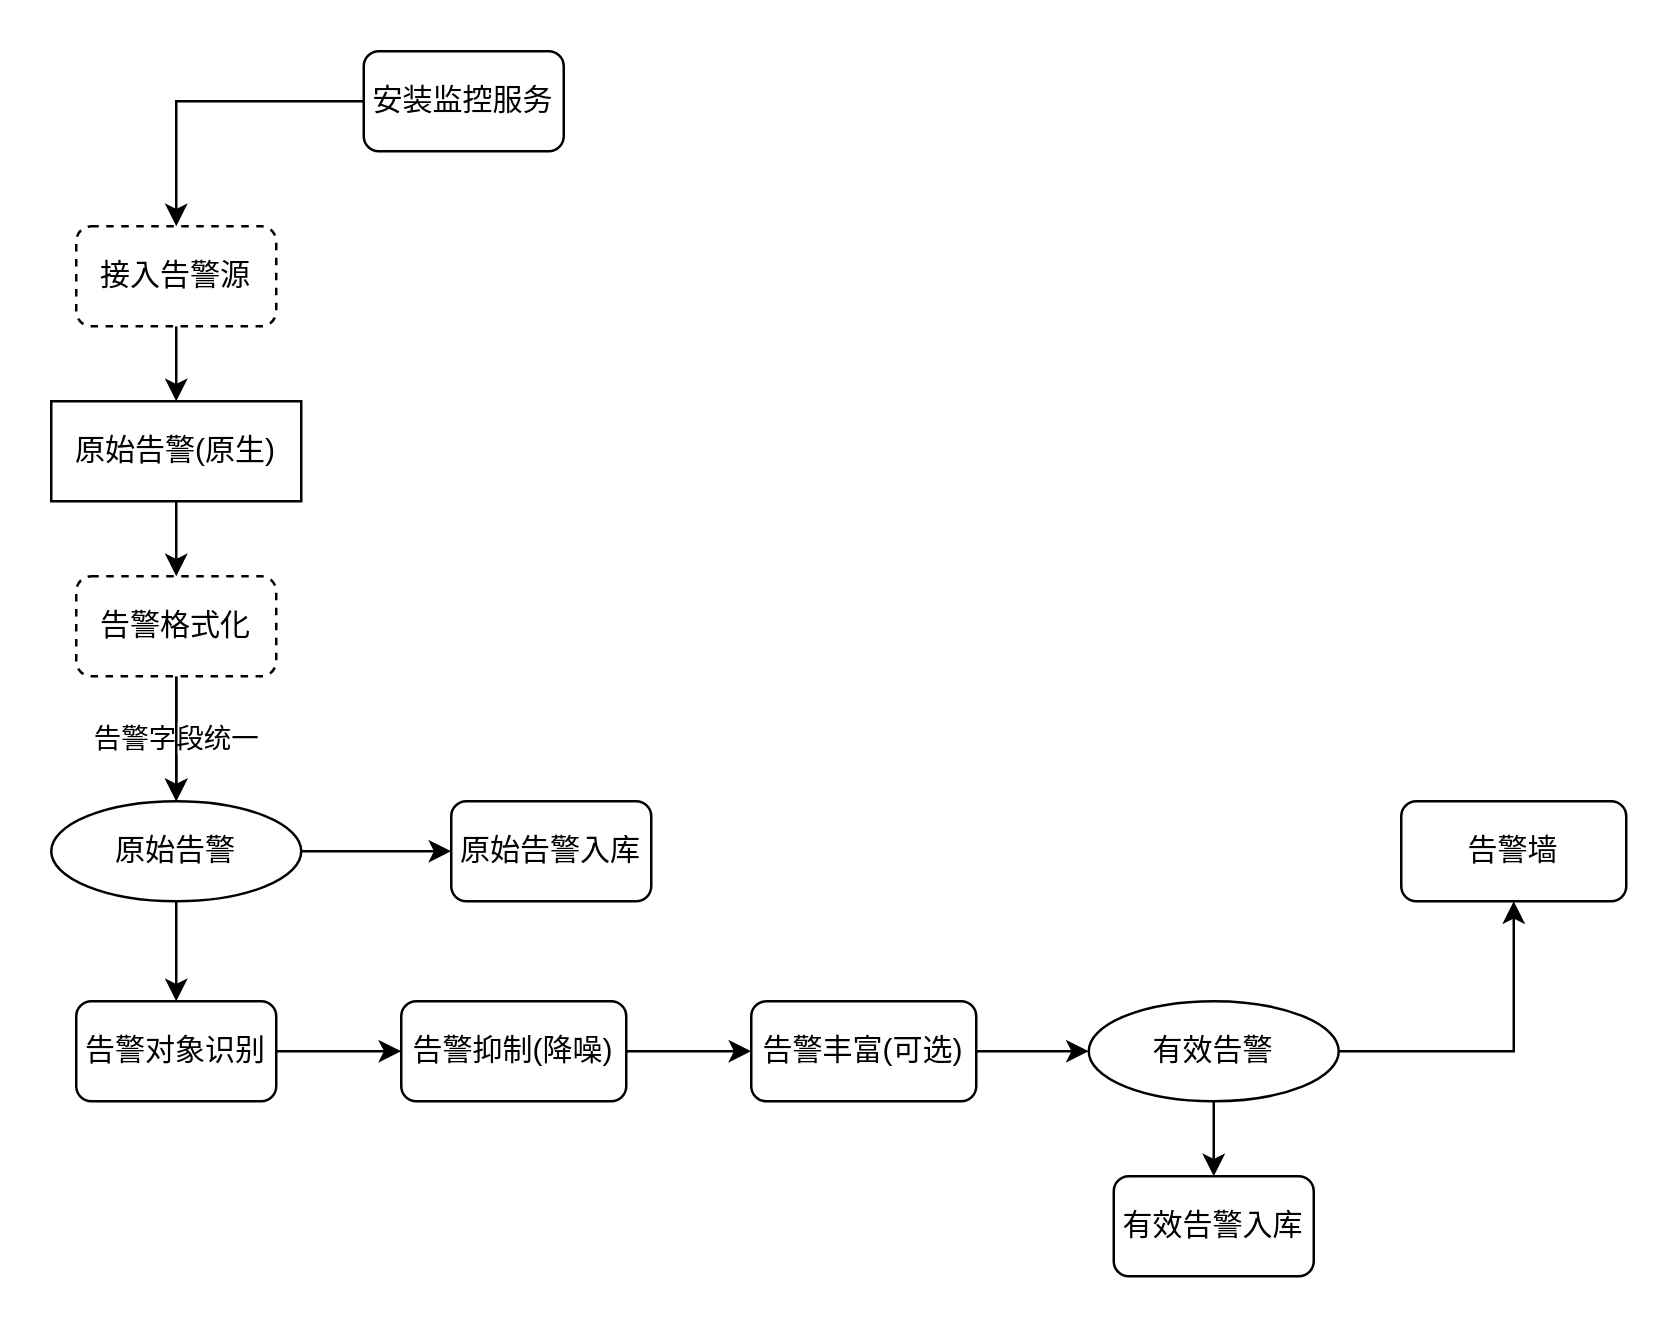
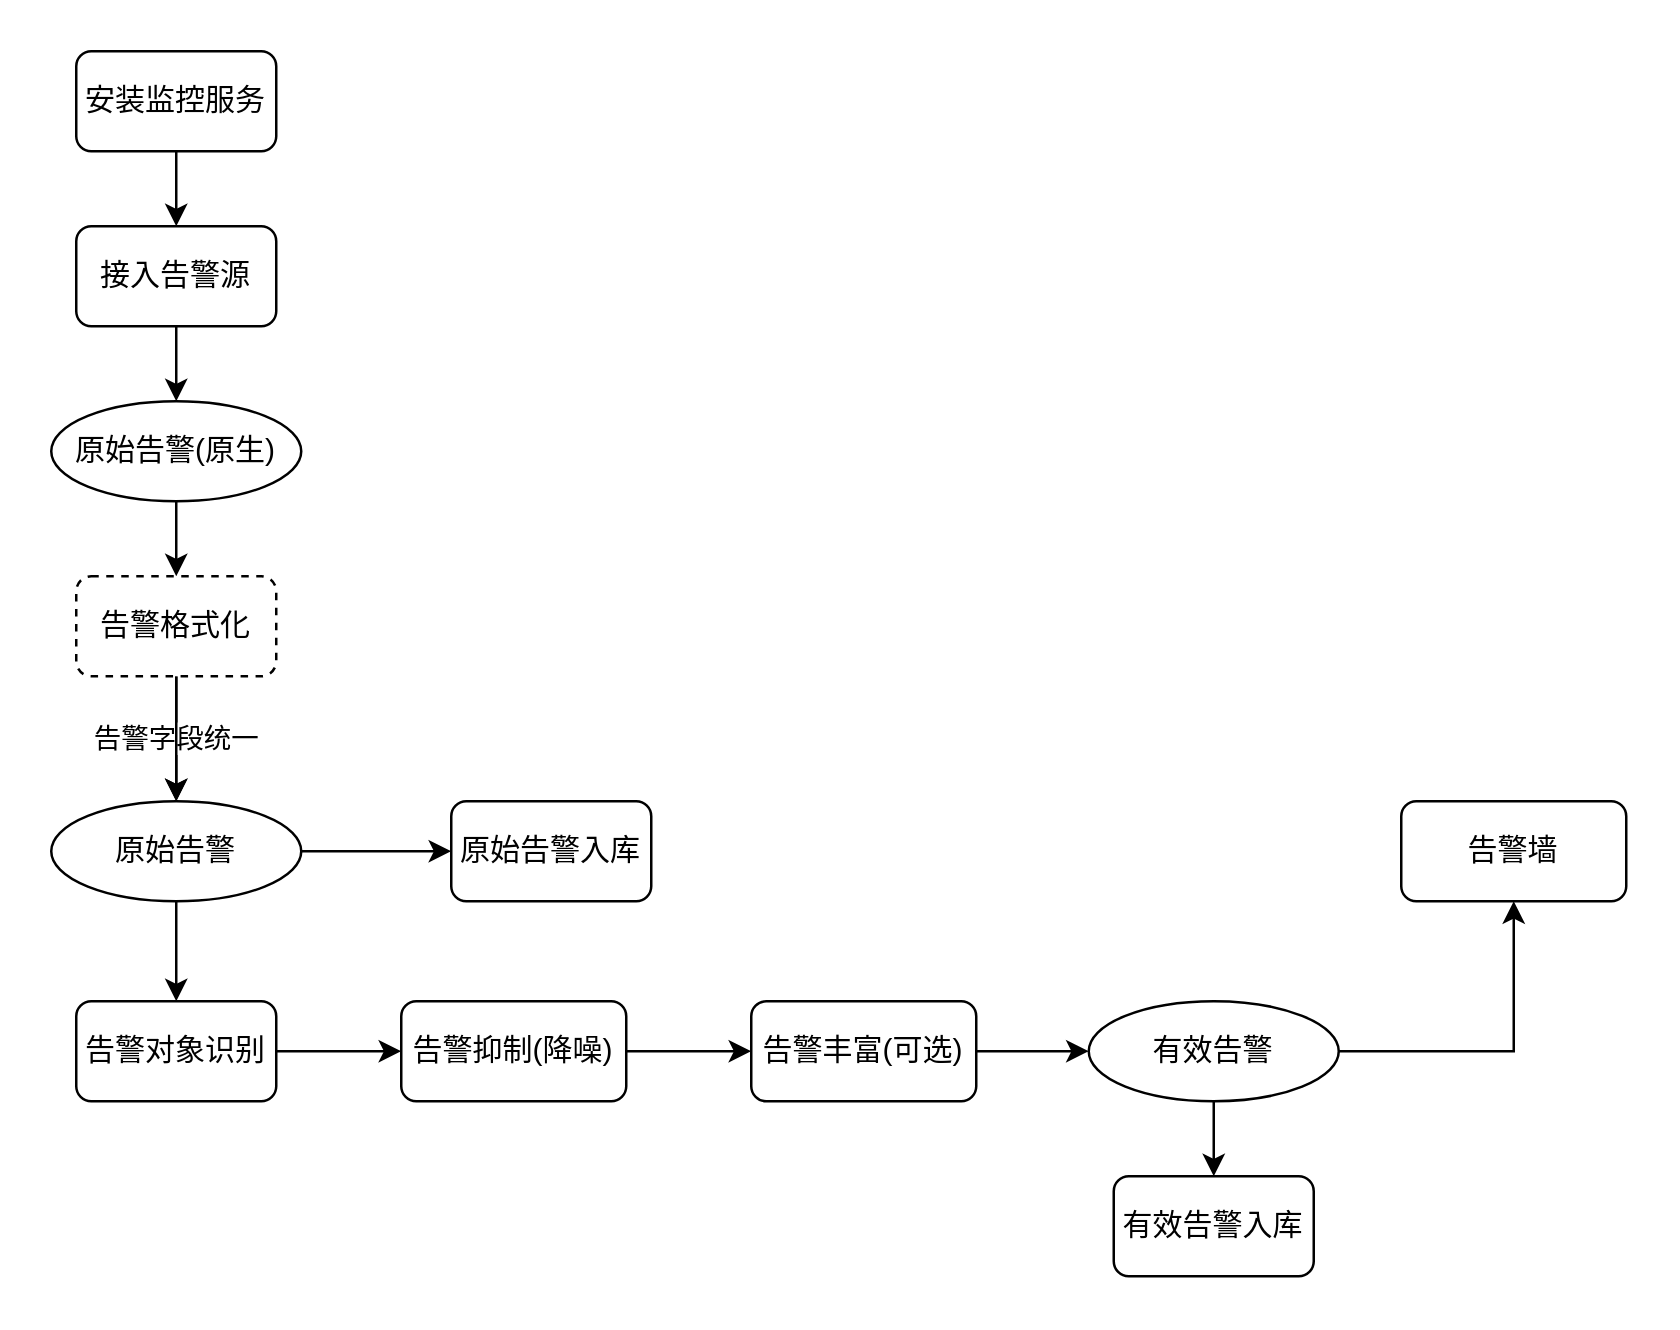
- <mxCell id="5" value="安装监控服务" style="rounded=1;whiteSpace=wrap;html=1;" vertex="1" parent="1"><mxGeometry x="145" y="20" width="80" height="40" as="geometry" /></mxCell>
+ <mxCell id="5" value="安装监控服务" style="rounded=1;whiteSpace=wrap;html=1;" vertex="1" parent="1"><mxGeometry x="30" y="20" width="80" height="40" as="geometry" /></mxCell>
- <mxCell id="3" value="接入告警源" style="rounded=1;whiteSpace=wrap;html=1;dashed=1;" vertex="1" parent="1"><mxGeometry x="30" y="90" width="80" height="40" as="geometry" /></mxCell>
+ <mxCell id="3" value="接入告警源" style="rounded=1;whiteSpace=wrap;html=1;" vertex="1" parent="1"><mxGeometry x="30" y="90" width="80" height="40" as="geometry" /></mxCell>
- <mxCell id="7" value="原始告警(原生)" style="whiteSpace=wrap;html=1;rounded=0;" vertex="1" parent="1"><mxGeometry x="20" y="160" width="100" height="40" as="geometry" /></mxCell>
+ <mxCell id="7" value="原始告警(原生)" style="ellipse;whiteSpace=wrap;html=1;" vertex="1" parent="1"><mxGeometry x="20" y="160" width="100" height="40" as="geometry" /></mxCell>
